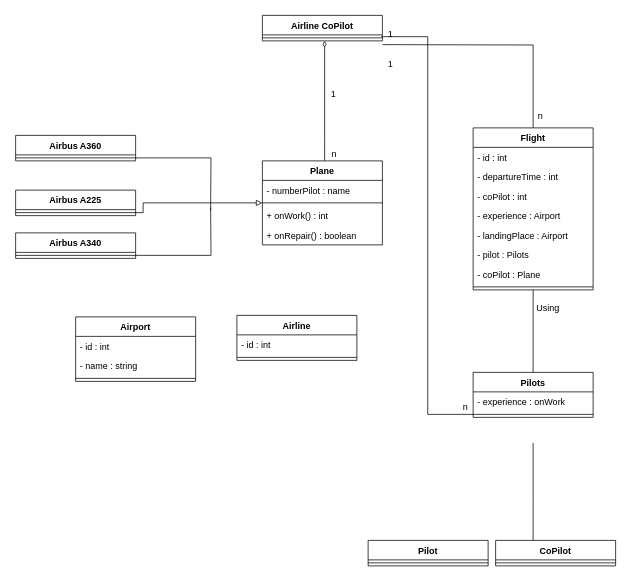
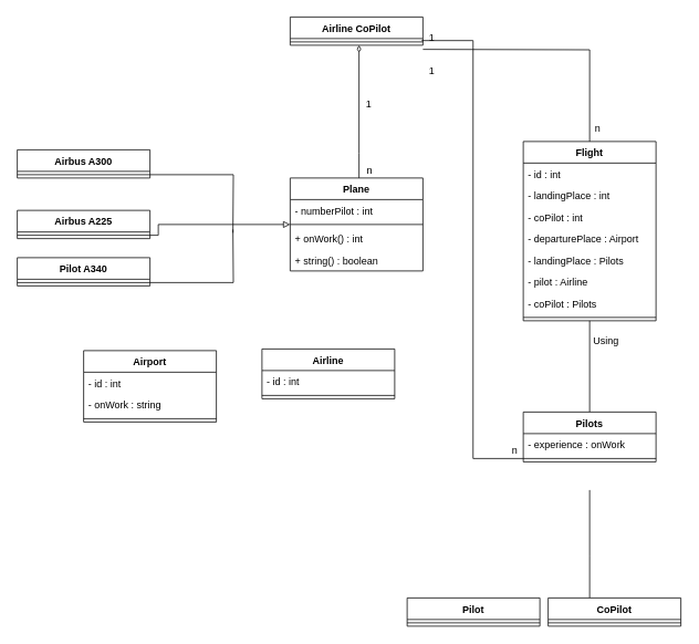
- <mxCell id="25" value="Airbus A360" style="swimlane;fontStyle=1;align=center;verticalAlign=top;childLayout=stackLayout;horizontal=1;startSize=26;horizontalStack=0;resizeParent=1;resizeParentMax=0;resizeLast=0;collapsible=1;marginBottom=0;" vertex="1" parent="1"><mxGeometry x="20" y="180" width="160" height="34" as="geometry" /></mxCell>
+ <mxCell id="25" value="Airbus A300" style="swimlane;fontStyle=1;align=center;verticalAlign=top;childLayout=stackLayout;horizontal=1;startSize=26;horizontalStack=0;resizeParent=1;resizeParentMax=0;resizeLast=0;collapsible=1;marginBottom=0;" vertex="1" parent="1"><mxGeometry x="20" y="180" width="160" height="34" as="geometry" /></mxCell>
- <mxCell id="6" value="- departureTime : int" style="text;strokeColor=none;fillColor=none;align=left;verticalAlign=top;spacingLeft=4;spacingRight=4;overflow=hidden;rotatable=0;points=[[0,0.5],[1,0.5]];portConstraint=eastwest;" vertex="1" parent="4"><mxGeometry y="52" width="160" height="26" as="geometry" /></mxCell>
+ <mxCell id="6" value="- landingPlace : int" style="text;strokeColor=none;fillColor=none;align=left;verticalAlign=top;spacingLeft=4;spacingRight=4;overflow=hidden;rotatable=0;points=[[0,0.5],[1,0.5]];portConstraint=eastwest;" vertex="1" parent="4"><mxGeometry y="52" width="160" height="26" as="geometry" /></mxCell>
- <mxCell id="21" value="- numberPilot : name" style="text;strokeColor=none;fillColor=none;align=left;verticalAlign=top;spacingLeft=4;spacingRight=4;overflow=hidden;rotatable=0;points=[[0,0.5],[1,0.5]];portConstraint=eastwest;" vertex="1" parent="20"><mxGeometry y="26" width="160" height="26" as="geometry" /></mxCell>
+ <mxCell id="21" value="- numberPilot : int" style="text;strokeColor=none;fillColor=none;align=left;verticalAlign=top;spacingLeft=4;spacingRight=4;overflow=hidden;rotatable=0;points=[[0,0.5],[1,0.5]];portConstraint=eastwest;" vertex="1" parent="20"><mxGeometry y="26" width="160" height="26" as="geometry" /></mxCell>
- <mxCell id="8" value="- experience : Airport" style="text;strokeColor=none;fillColor=none;align=left;verticalAlign=top;spacingLeft=4;spacingRight=4;overflow=hidden;rotatable=0;points=[[0,0.5],[1,0.5]];portConstraint=eastwest;" vertex="1" parent="4"><mxGeometry y="104" width="160" height="26" as="geometry" /></mxCell>
+ <mxCell id="8" value="- departurePlace : Airport" style="text;strokeColor=none;fillColor=none;align=left;verticalAlign=top;spacingLeft=4;spacingRight=4;overflow=hidden;rotatable=0;points=[[0,0.5],[1,0.5]];portConstraint=eastwest;" vertex="1" parent="4"><mxGeometry y="104" width="160" height="26" as="geometry" /></mxCell>
- <mxCell id="24" value="+ onRepair() : boolean" style="text;strokeColor=none;fillColor=none;align=left;verticalAlign=top;spacingLeft=4;spacingRight=4;overflow=hidden;rotatable=0;points=[[0,0.5],[1,0.5]];portConstraint=eastwest;" vertex="1" parent="20"><mxGeometry y="86" width="160" height="26" as="geometry" /></mxCell>
+ <mxCell id="24" value="+ string() : boolean" style="text;strokeColor=none;fillColor=none;align=left;verticalAlign=top;spacingLeft=4;spacingRight=4;overflow=hidden;rotatable=0;points=[[0,0.5],[1,0.5]];portConstraint=eastwest;" vertex="1" parent="20"><mxGeometry y="86" width="160" height="26" as="geometry" /></mxCell>
- <mxCell id="9" value="- landingPlace : Airport" style="text;strokeColor=none;fillColor=none;align=left;verticalAlign=top;spacingLeft=4;spacingRight=4;overflow=hidden;rotatable=0;points=[[0,0.5],[1,0.5]];portConstraint=eastwest;" vertex="1" parent="4"><mxGeometry y="130" width="160" height="26" as="geometry" /></mxCell>
+ <mxCell id="9" value="- landingPlace : Pilots" style="text;strokeColor=none;fillColor=none;align=left;verticalAlign=top;spacingLeft=4;spacingRight=4;overflow=hidden;rotatable=0;points=[[0,0.5],[1,0.5]];portConstraint=eastwest;" vertex="1" parent="4"><mxGeometry y="130" width="160" height="26" as="geometry" /></mxCell>
- <mxCell id="29" value="Airbus A340" style="swimlane;fontStyle=1;align=center;verticalAlign=top;childLayout=stackLayout;horizontal=1;startSize=26;horizontalStack=0;resizeParent=1;resizeParentMax=0;resizeLast=0;collapsible=1;marginBottom=0;" vertex="1" parent="1"><mxGeometry x="20" y="310" width="160" height="34" as="geometry" /></mxCell>
+ <mxCell id="29" value="Pilot A340" style="swimlane;fontStyle=1;align=center;verticalAlign=top;childLayout=stackLayout;horizontal=1;startSize=26;horizontalStack=0;resizeParent=1;resizeParentMax=0;resizeLast=0;collapsible=1;marginBottom=0;" vertex="1" parent="1"><mxGeometry x="20" y="310" width="160" height="34" as="geometry" /></mxCell>
- <mxCell id="10" value="- pilot : Pilots" style="text;strokeColor=none;fillColor=none;align=left;verticalAlign=top;spacingLeft=4;spacingRight=4;overflow=hidden;rotatable=0;points=[[0,0.5],[1,0.5]];portConstraint=eastwest;" vertex="1" parent="4"><mxGeometry y="156" width="160" height="26" as="geometry" /></mxCell>
+ <mxCell id="10" value="- pilot : Airline" style="text;strokeColor=none;fillColor=none;align=left;verticalAlign=top;spacingLeft=4;spacingRight=4;overflow=hidden;rotatable=0;points=[[0,0.5],[1,0.5]];portConstraint=eastwest;" vertex="1" parent="4"><mxGeometry y="156" width="160" height="26" as="geometry" /></mxCell>
- <mxCell id="11" value="- coPilot : Plane" style="text;strokeColor=none;fillColor=none;align=left;verticalAlign=top;spacingLeft=4;spacingRight=4;overflow=hidden;rotatable=0;points=[[0,0.5],[1,0.5]];portConstraint=eastwest;" vertex="1" parent="4"><mxGeometry y="182" width="160" height="26" as="geometry" /></mxCell>
+ <mxCell id="11" value="- coPilot : Pilots" style="text;strokeColor=none;fillColor=none;align=left;verticalAlign=top;spacingLeft=4;spacingRight=4;overflow=hidden;rotatable=0;points=[[0,0.5],[1,0.5]];portConstraint=eastwest;" vertex="1" parent="4"><mxGeometry y="182" width="160" height="26" as="geometry" /></mxCell>
- <mxCell id="36" value="- name : string" style="text;strokeColor=none;fillColor=none;align=left;verticalAlign=top;spacingLeft=4;spacingRight=4;overflow=hidden;rotatable=0;points=[[0,0.5],[1,0.5]];portConstraint=eastwest;" vertex="1" parent="34"><mxGeometry y="52" width="160" height="26" as="geometry" /></mxCell>
+ <mxCell id="36" value="- onWork : string" style="text;strokeColor=none;fillColor=none;align=left;verticalAlign=top;spacingLeft=4;spacingRight=4;overflow=hidden;rotatable=0;points=[[0,0.5],[1,0.5]];portConstraint=eastwest;" vertex="1" parent="34"><mxGeometry y="52" width="160" height="26" as="geometry" /></mxCell>
